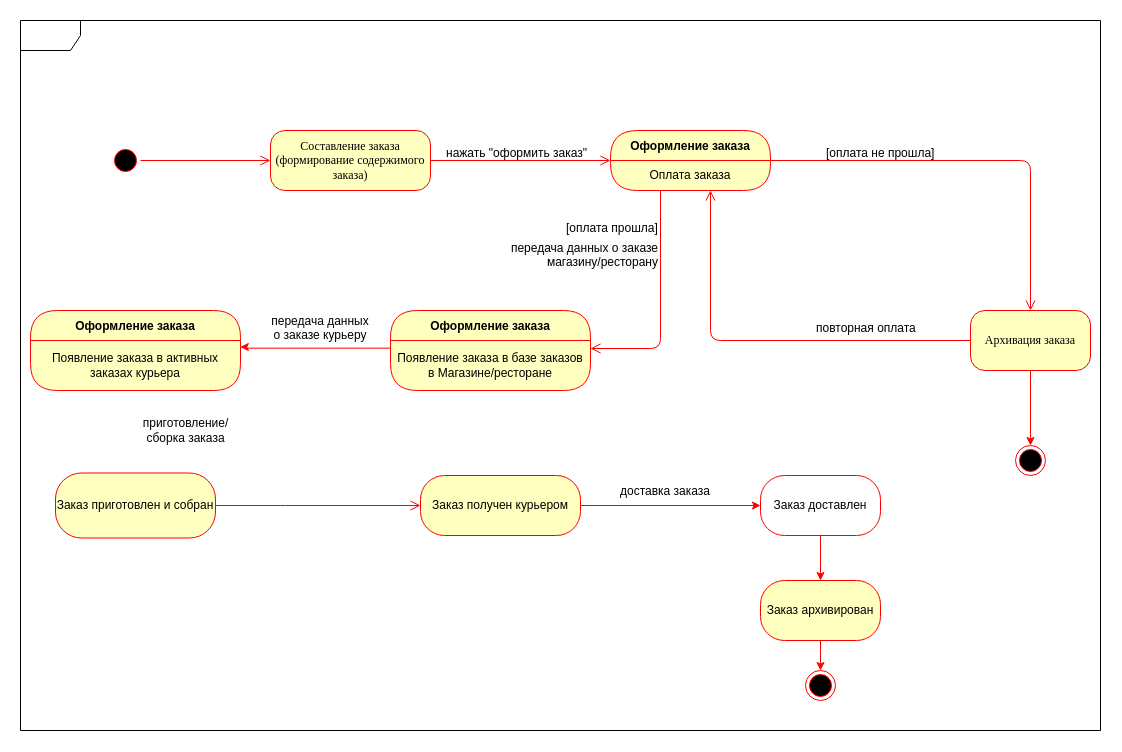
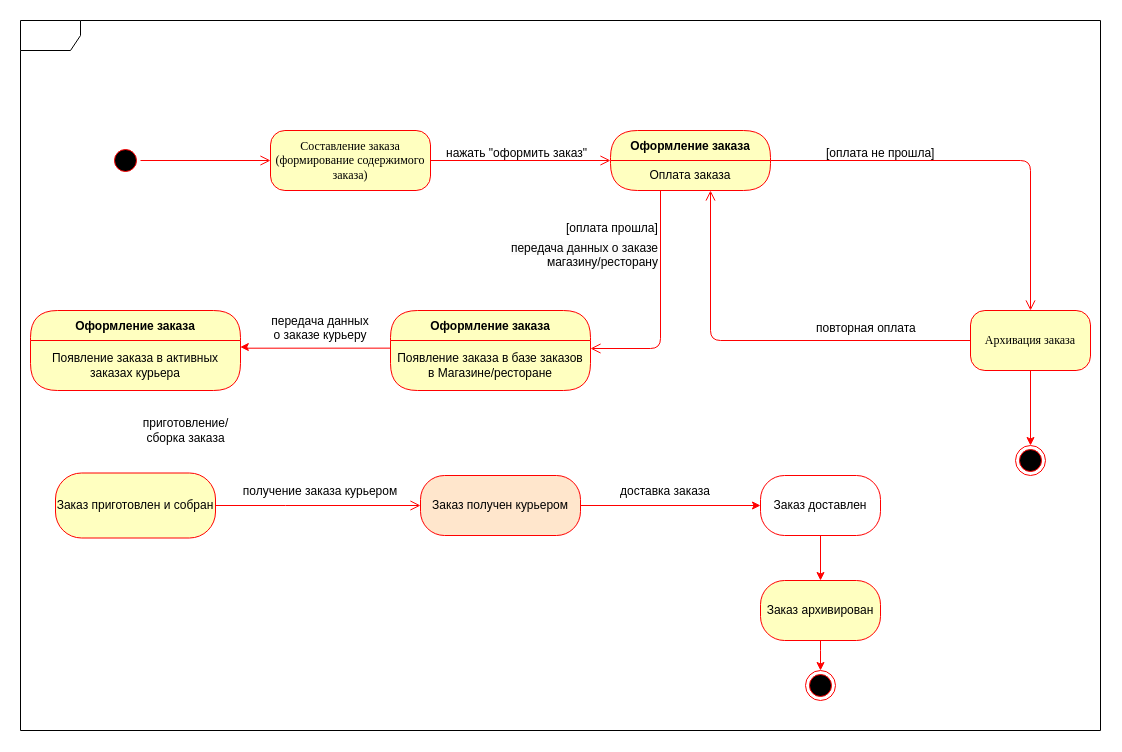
+ <mxCell id="36" value="получение заказа курьером" style="text;align=center;verticalAlign=middle;resizable=0;points=[];autosize=1;strokeColor=none;fillColor=none;" vertex="1" parent="1"><mxGeometry x="230" y="475" width="180" height="30" as="geometry" /></mxCell>
- <mxCell id="25" value="Заказ получен курьером" style="rounded=1;whiteSpace=wrap;html=1;arcSize=40;fontColor=#000000;fillColor=#ffffc0;strokeColor=#ff0000;" vertex="1" parent="1"><mxGeometry x="420" y="475" width="160" height="60" as="geometry" /></mxCell>
+ <mxCell id="25" value="Заказ получен курьером" style="rounded=1;whiteSpace=wrap;html=1;arcSize=40;fontColor=#000000;fillColor=#ffe6cc;strokeColor=#ff0000;" vertex="1" parent="1"><mxGeometry x="420" y="475" width="160" height="60" as="geometry" /></mxCell>
